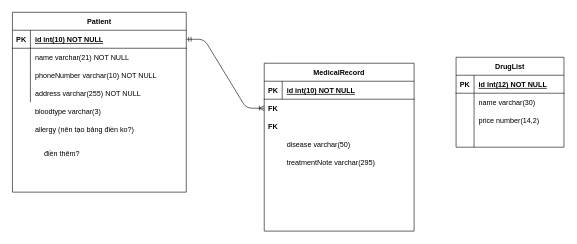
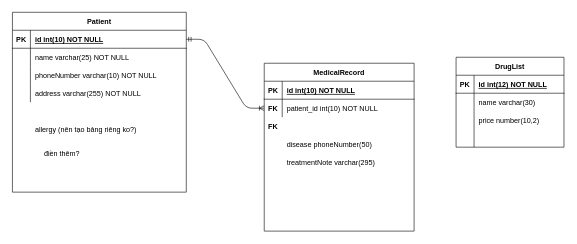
- <mxCell id="15" value="name varchar(21) NOT NULL" style="shape=partialRectangle;connectable=0;fillColor=none;top=0;left=0;bottom=0;right=0;align=left;spacingLeft=6;overflow=hidden;" parent="13" vertex="1"><mxGeometry x="30" width="260" height="30" as="geometry" /></mxCell>
+ <mxCell id="15" value="name varchar(25) NOT NULL" style="shape=partialRectangle;connectable=0;fillColor=none;top=0;left=0;bottom=0;right=0;align=left;spacingLeft=6;overflow=hidden;" parent="13" vertex="1"><mxGeometry x="30" width="260" height="30" as="geometry" /></mxCell>
+ <mxCell id="8" value="patient_id int(10) NOT NULL" style="shape=partialRectangle;overflow=hidden;connectable=0;fillColor=none;top=0;left=0;bottom=0;right=0;align=left;spacingLeft=6;" parent="6" vertex="1"><mxGeometry x="30" width="220" height="30" as="geometry" /></mxCell>
- <mxCell id="22" value="bloodtype varchar(3)" style="shape=partialRectangle;connectable=0;fillColor=none;top=0;left=0;bottom=0;right=0;align=left;spacingLeft=6;overflow=hidden;" parent="1" vertex="1"><mxGeometry x="50" y="170" width="150" height="30" as="geometry" /></mxCell>
- <mxCell id="39" value="price number(14,2)" style="shape=partialRectangle;connectable=0;fillColor=none;top=0;left=0;bottom=0;right=0;align=left;spacingLeft=6;overflow=hidden;" parent="37" vertex="1"><mxGeometry x="30" width="150" height="30" as="geometry" /></mxCell>
+ <mxCell id="39" value="price number(10,2)" style="shape=partialRectangle;connectable=0;fillColor=none;top=0;left=0;bottom=0;right=0;align=left;spacingLeft=6;overflow=hidden;" parent="37" vertex="1"><mxGeometry x="30" width="150" height="30" as="geometry" /></mxCell>
- <mxCell id="23" value="allergy (nên tạo bảng điền ko?)" style="shape=partialRectangle;connectable=0;fillColor=none;top=0;left=0;bottom=0;right=0;align=left;spacingLeft=6;overflow=hidden;" parent="1" vertex="1"><mxGeometry x="50" y="200" width="200" height="30" as="geometry" /></mxCell>
+ <mxCell id="23" value="allergy (nên tạo bảng riêng ko?)" style="shape=partialRectangle;connectable=0;fillColor=none;top=0;left=0;bottom=0;right=0;align=left;spacingLeft=6;overflow=hidden;" parent="1" vertex="1"><mxGeometry x="50" y="200" width="200" height="30" as="geometry" /></mxCell>
- <mxCell id="27" value="disease varchar(50)" style="shape=partialRectangle;overflow=hidden;connectable=0;fillColor=none;top=0;left=0;bottom=0;right=0;align=left;spacingLeft=6;" parent="1" vertex="1"><mxGeometry x="470" y="225" width="220" height="30" as="geometry" /></mxCell>
+ <mxCell id="27" value="disease phoneNumber(50)" style="shape=partialRectangle;overflow=hidden;connectable=0;fillColor=none;top=0;left=0;bottom=0;right=0;align=left;spacingLeft=6;" parent="1" vertex="1"><mxGeometry x="470" y="225" width="220" height="30" as="geometry" /></mxCell>
